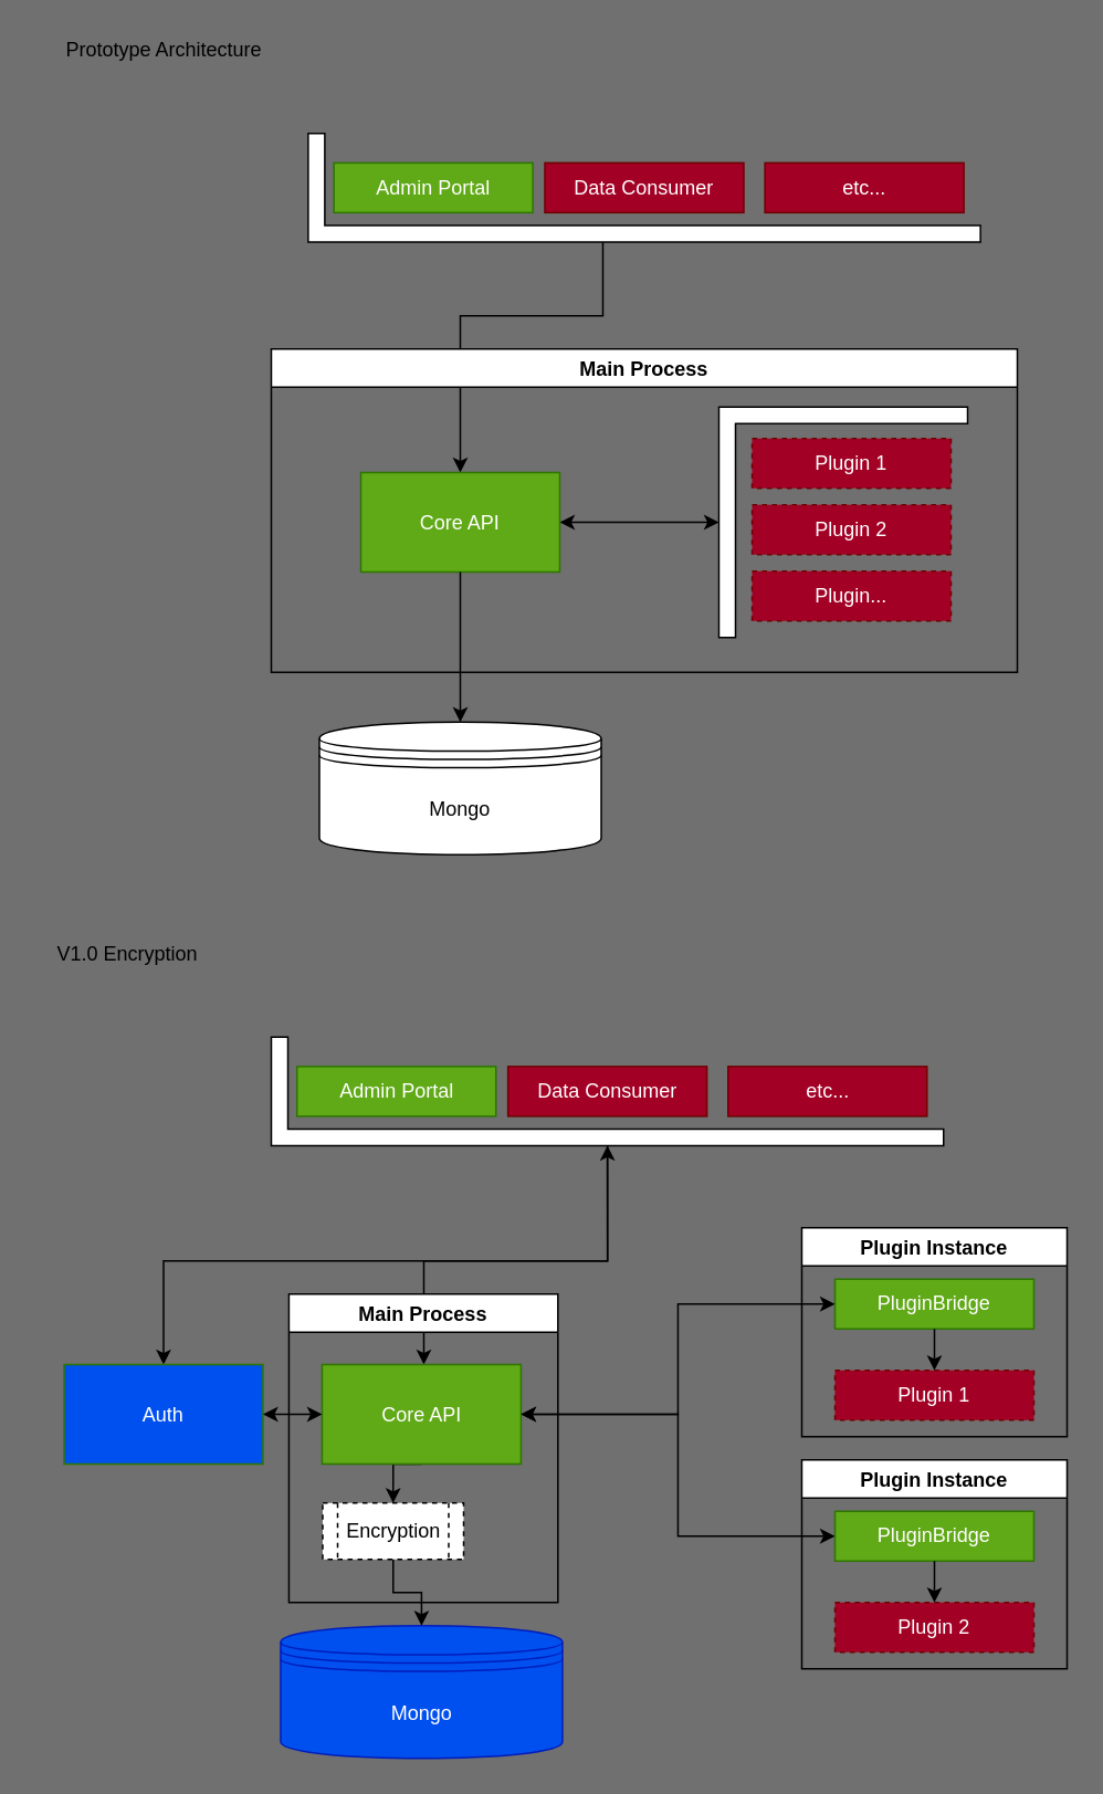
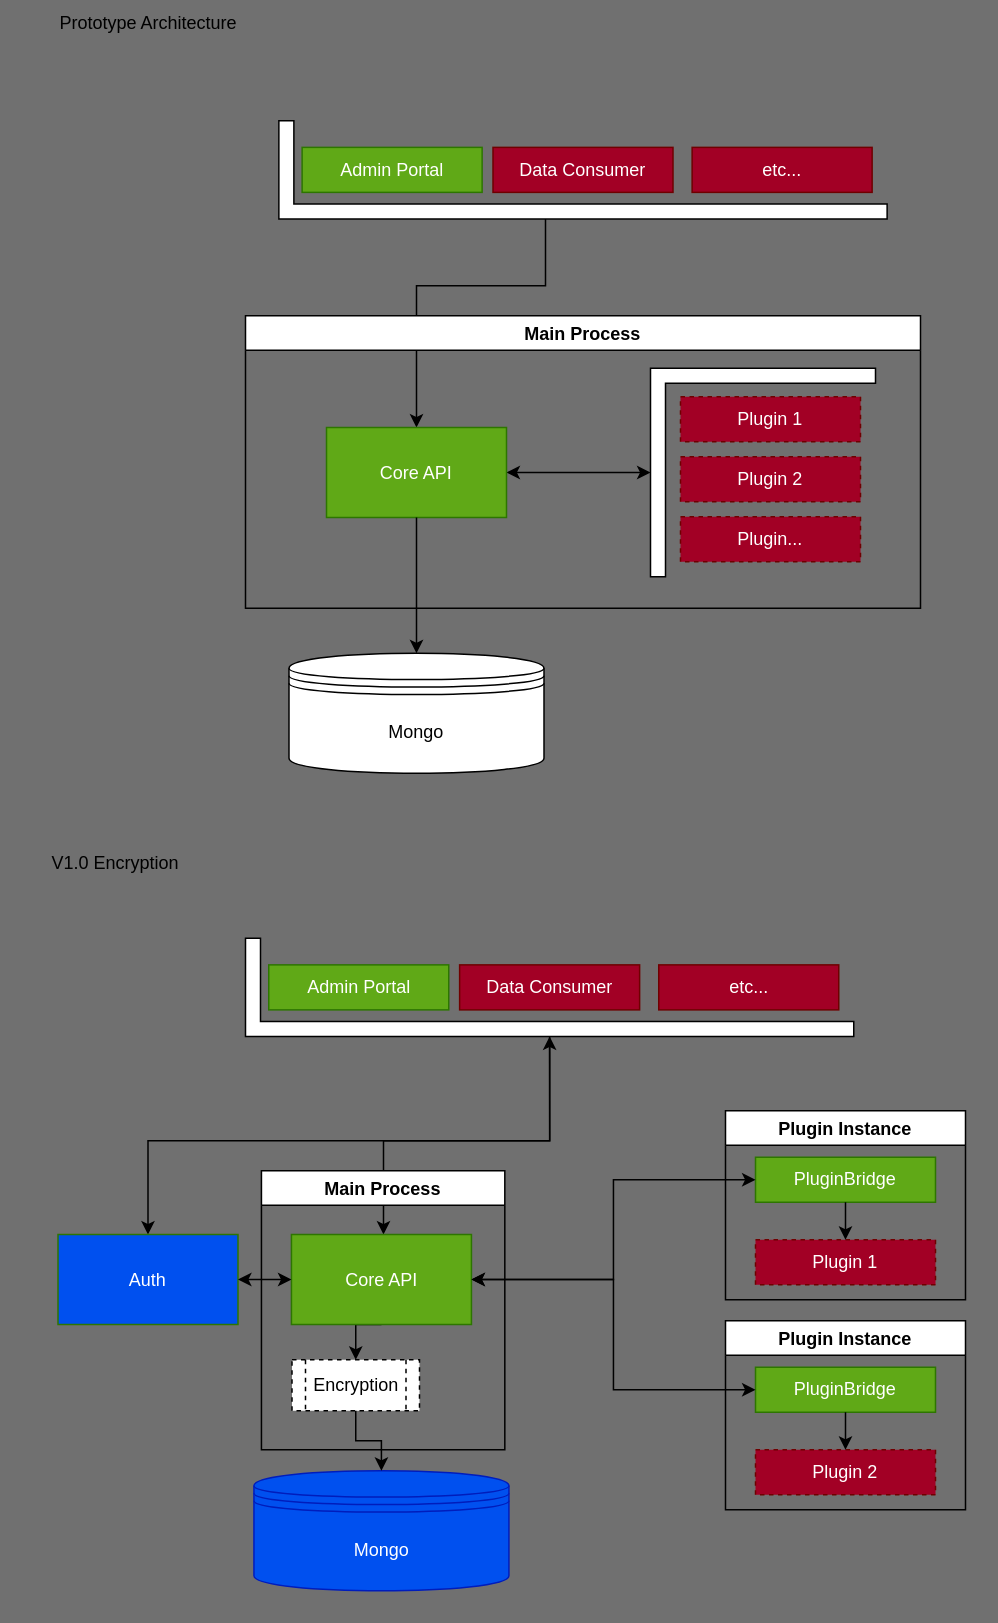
- <mxCell id="4" value="Prototype Architecture" style="text;html=1;align=center;verticalAlign=middle;resizable=0;points=[];autosize=1;" vertex="1" parent="1"><mxGeometry x="33" y="20" width="130" height="20" as="geometry" /></mxCell>
+ <mxCell id="4" value="Prototype Architecture" style="text;html=1;align=center;verticalAlign=middle;resizable=0;points=[];autosize=1;" vertex="1" parent="1"><mxGeometry x="33" y="5" width="130" height="20" as="geometry" /></mxCell>
